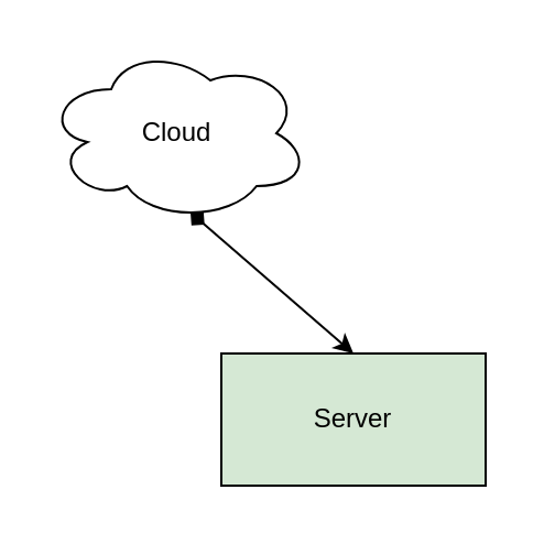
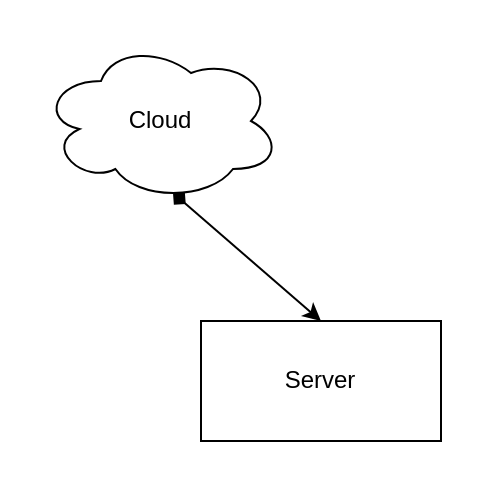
- <mxCell id="3" value="Server" style="rounded=0;whiteSpace=wrap;html=1;fillColor=#d5e8d4;" parent="1" vertex="1"><mxGeometry x="100" y="160" width="120" height="60" as="geometry" /></mxCell>
+ <mxCell id="3" value="Server" style="rounded=0;whiteSpace=wrap;html=1;" parent="1" vertex="1"><mxGeometry x="100" y="160" width="120" height="60" as="geometry" /></mxCell>
